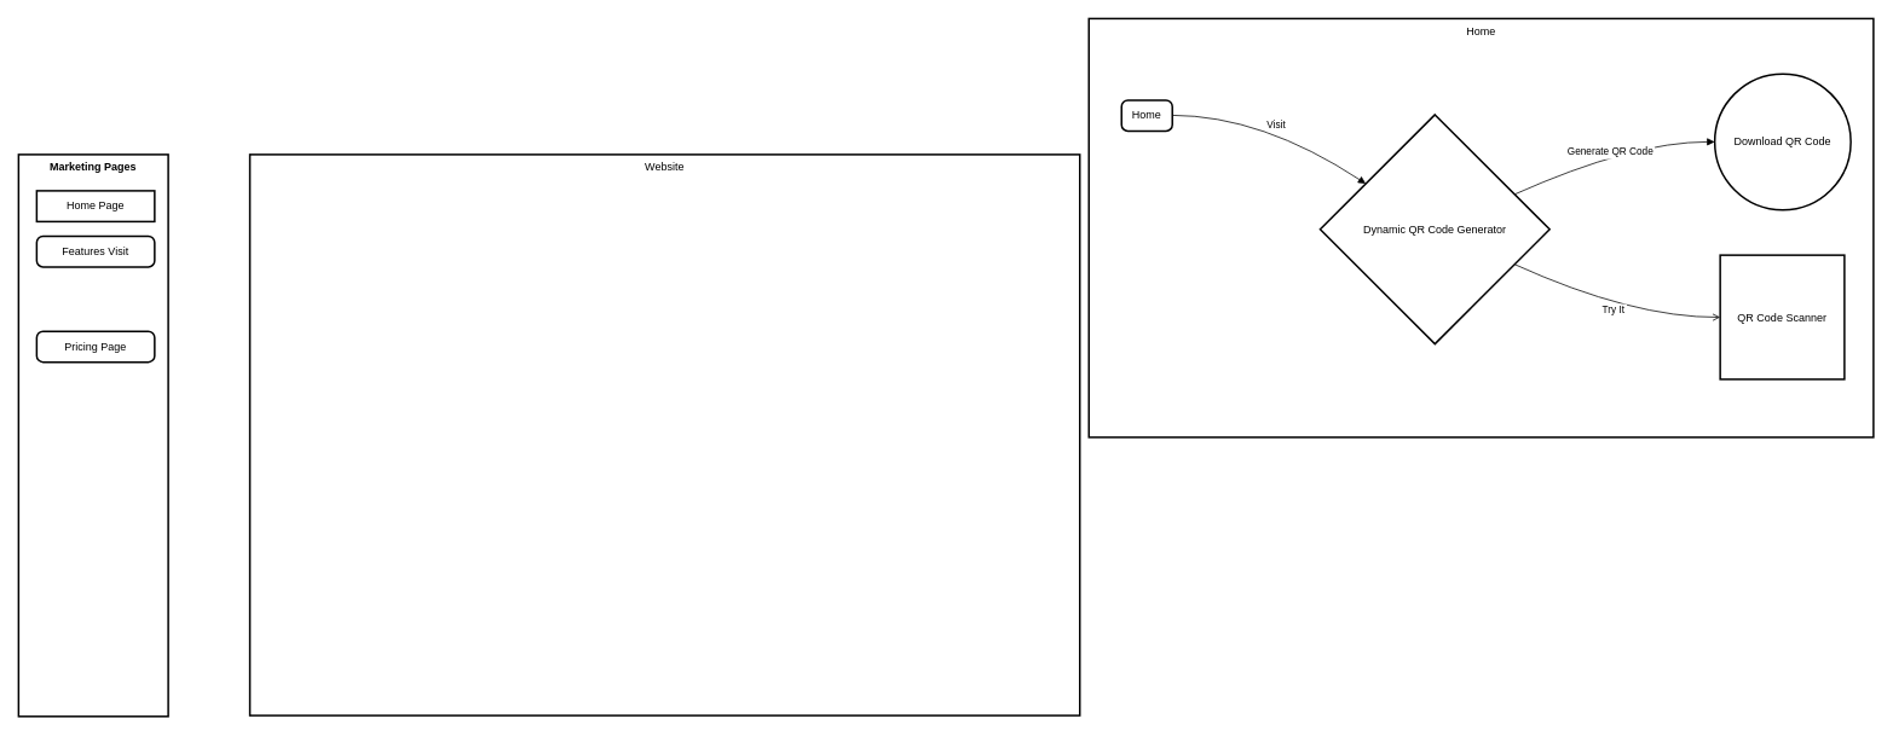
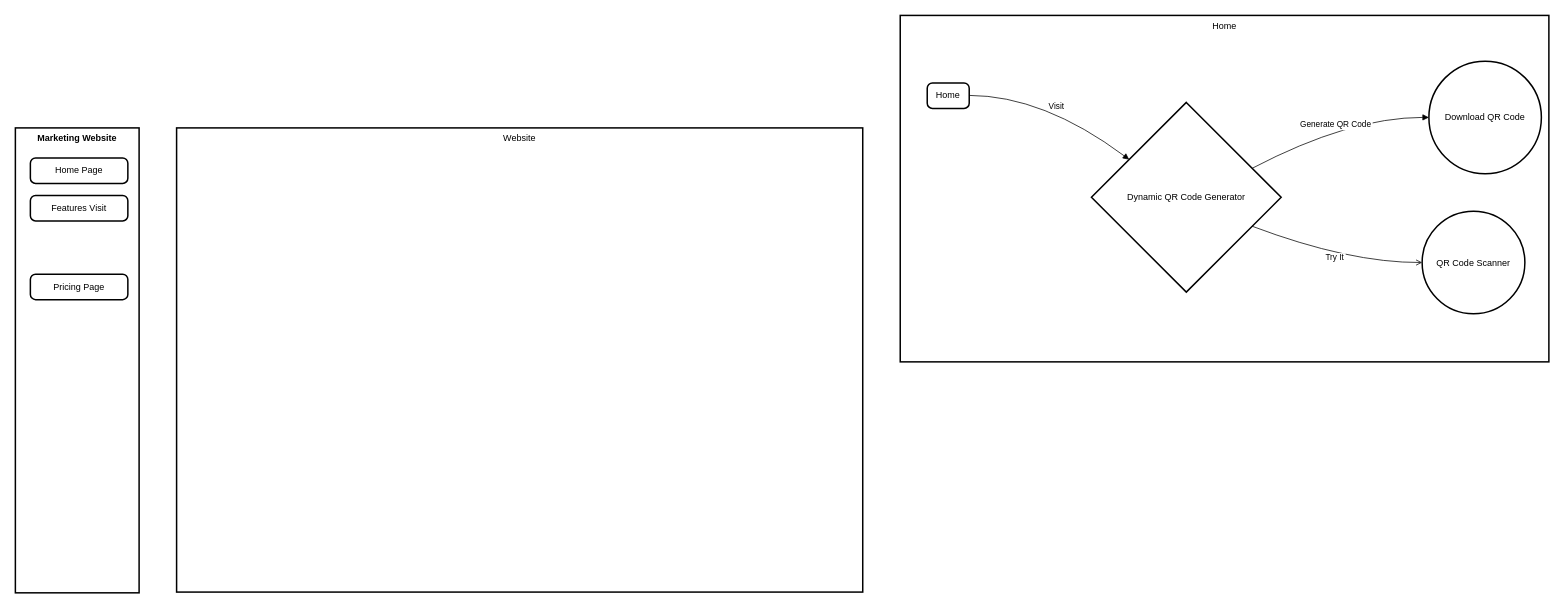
- <mxCell id="10" value="Download QR Code" style="ellipse;aspect=fixed;strokeWidth=2;whiteSpace=wrap;" parent="1" vertex="1"><mxGeometry x="1890" y="81" width="150" height="150" as="geometry" /></mxCell>
+ <mxCell id="10" value="Download QR Code" style="ellipse;aspect=fixed;strokeWidth=2;whiteSpace=wrap;" parent="1" vertex="1"><mxGeometry x="1905" y="81" width="150" height="150" as="geometry" /></mxCell>
- <mxCell id="2" value="Marketing Pages" style="whiteSpace=wrap;strokeWidth=2;verticalAlign=top;fontStyle=1" parent="1" vertex="1"><mxGeometry y="170" width="165" height="620" as="geometry" x="20" /></mxCell>
+ <mxCell id="2" value="Marketing Website" style="whiteSpace=wrap;strokeWidth=2;verticalAlign=top;fontStyle=1" parent="1" vertex="1"><mxGeometry y="170" width="165" height="620" as="geometry" x="20" /></mxCell>
- <mxCell id="3" value="Home Page" style="absoluteArcSize=1;arcSize=14;whiteSpace=wrap;strokeWidth=2;rounded=0;" parent="1" vertex="1"><mxGeometry x="40" y="210" width="130" height="34" as="geometry" /></mxCell>
+ <mxCell id="3" value="Home Page" style="rounded=1;absoluteArcSize=1;arcSize=14;whiteSpace=wrap;strokeWidth=2;" parent="1" vertex="1"><mxGeometry x="40" y="210" width="130" height="34" as="geometry" /></mxCell>
- <mxCell id="8" value="Dynamic QR Code Generator" style="rhombus;strokeWidth=2;whiteSpace=wrap;" parent="1" vertex="1"><mxGeometry x="1455" y="126" width="253" height="253" as="geometry" /></mxCell>
+ <mxCell id="8" value="Dynamic QR Code Generator" style="rhombus;strokeWidth=2;whiteSpace=wrap;" parent="1" vertex="1"><mxGeometry x="1455" y="136" width="253" height="253" as="geometry" /></mxCell>
- <mxCell id="11" value="QR Code Scanner" style="aspect=fixed;strokeWidth=2;whiteSpace=wrap;rounded=0;" parent="1" vertex="1"><mxGeometry x="1896" y="281" width="137" height="137" as="geometry" /></mxCell>
+ <mxCell id="11" value="QR Code Scanner" style="ellipse;aspect=fixed;strokeWidth=2;whiteSpace=wrap;" parent="1" vertex="1"><mxGeometry x="1896" y="281" width="137" height="137" as="geometry" /></mxCell>
- <mxCell id="6" value="Website" style="whiteSpace=wrap;strokeWidth=2;verticalAlign=top;" parent="1" vertex="1"><mxGeometry x="275" y="170" width="915" height="619" as="geometry" /></mxCell>
+ <mxCell id="6" value="Website" style="whiteSpace=wrap;strokeWidth=2;verticalAlign=top;" parent="1" vertex="1"><mxGeometry x="235" y="170" width="915" height="619" as="geometry" /></mxCell>
